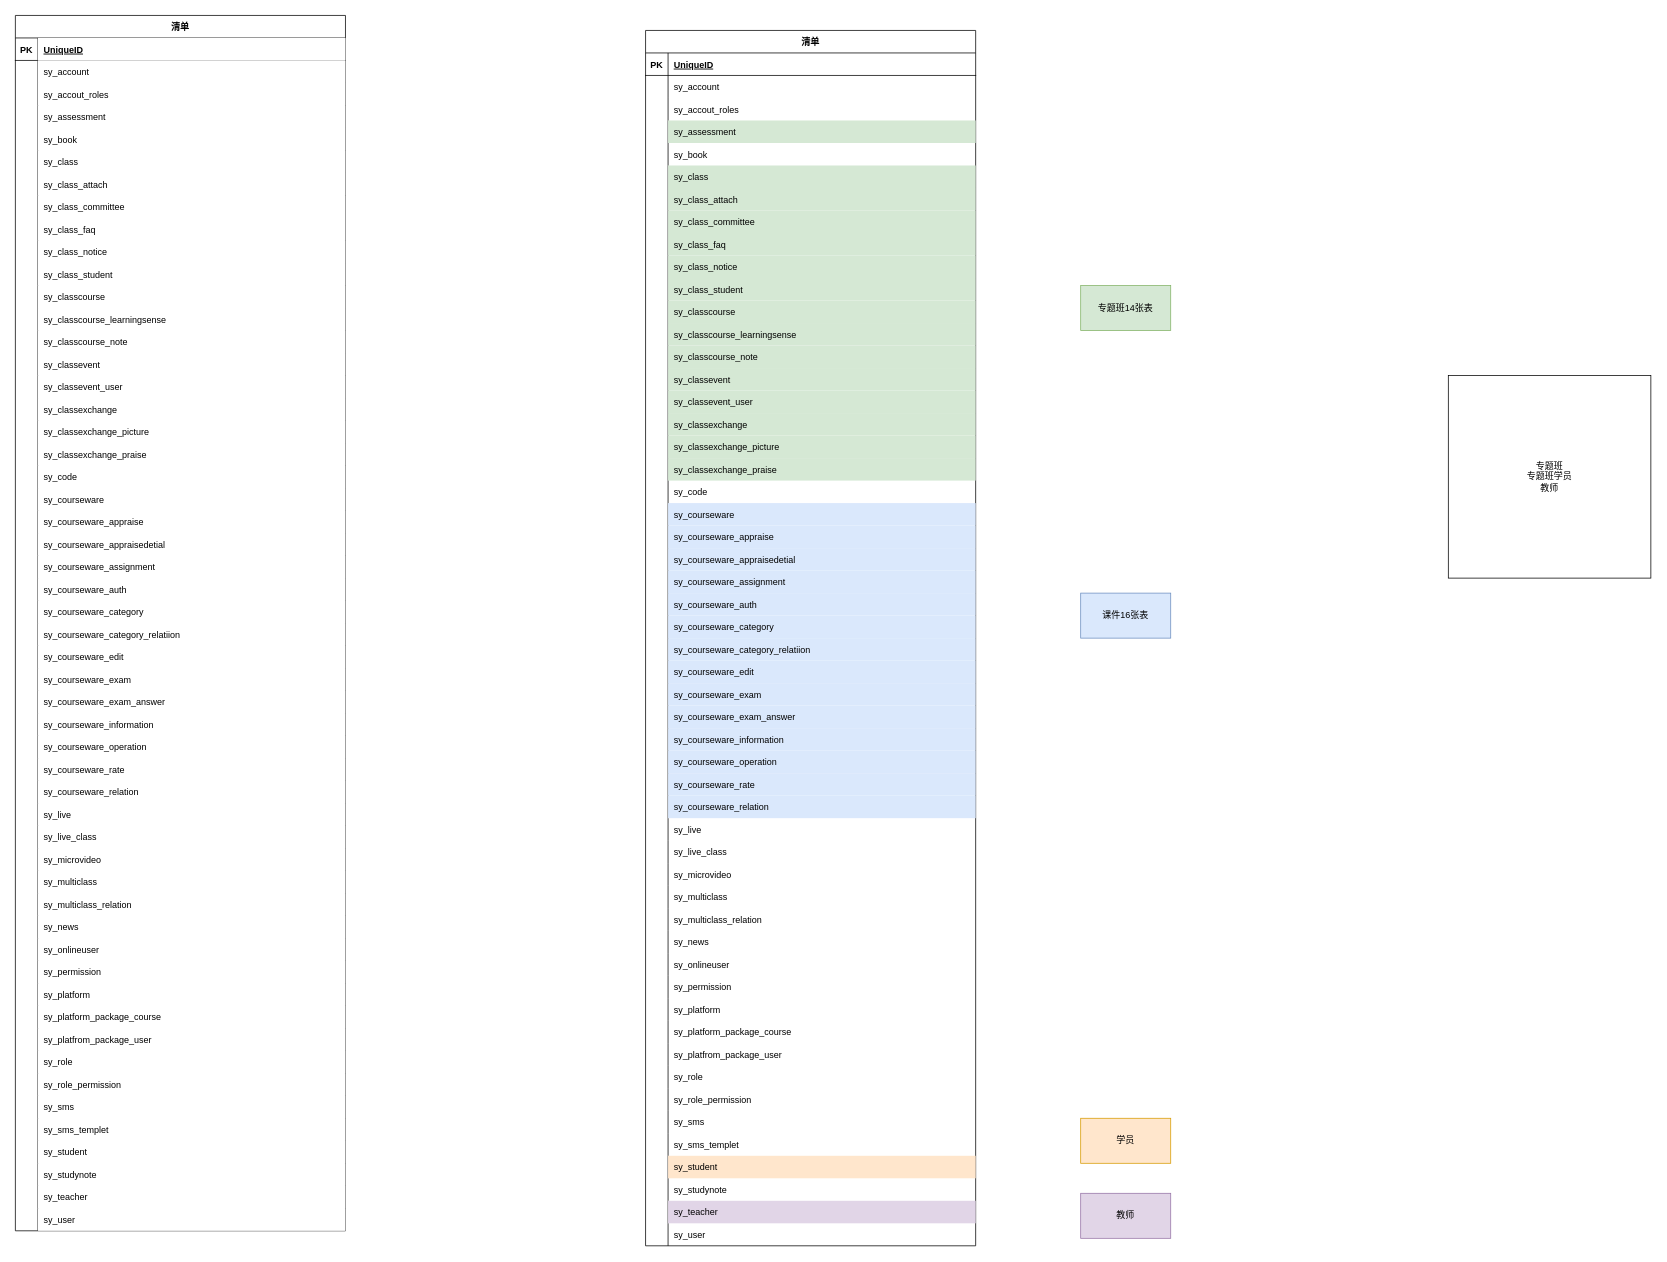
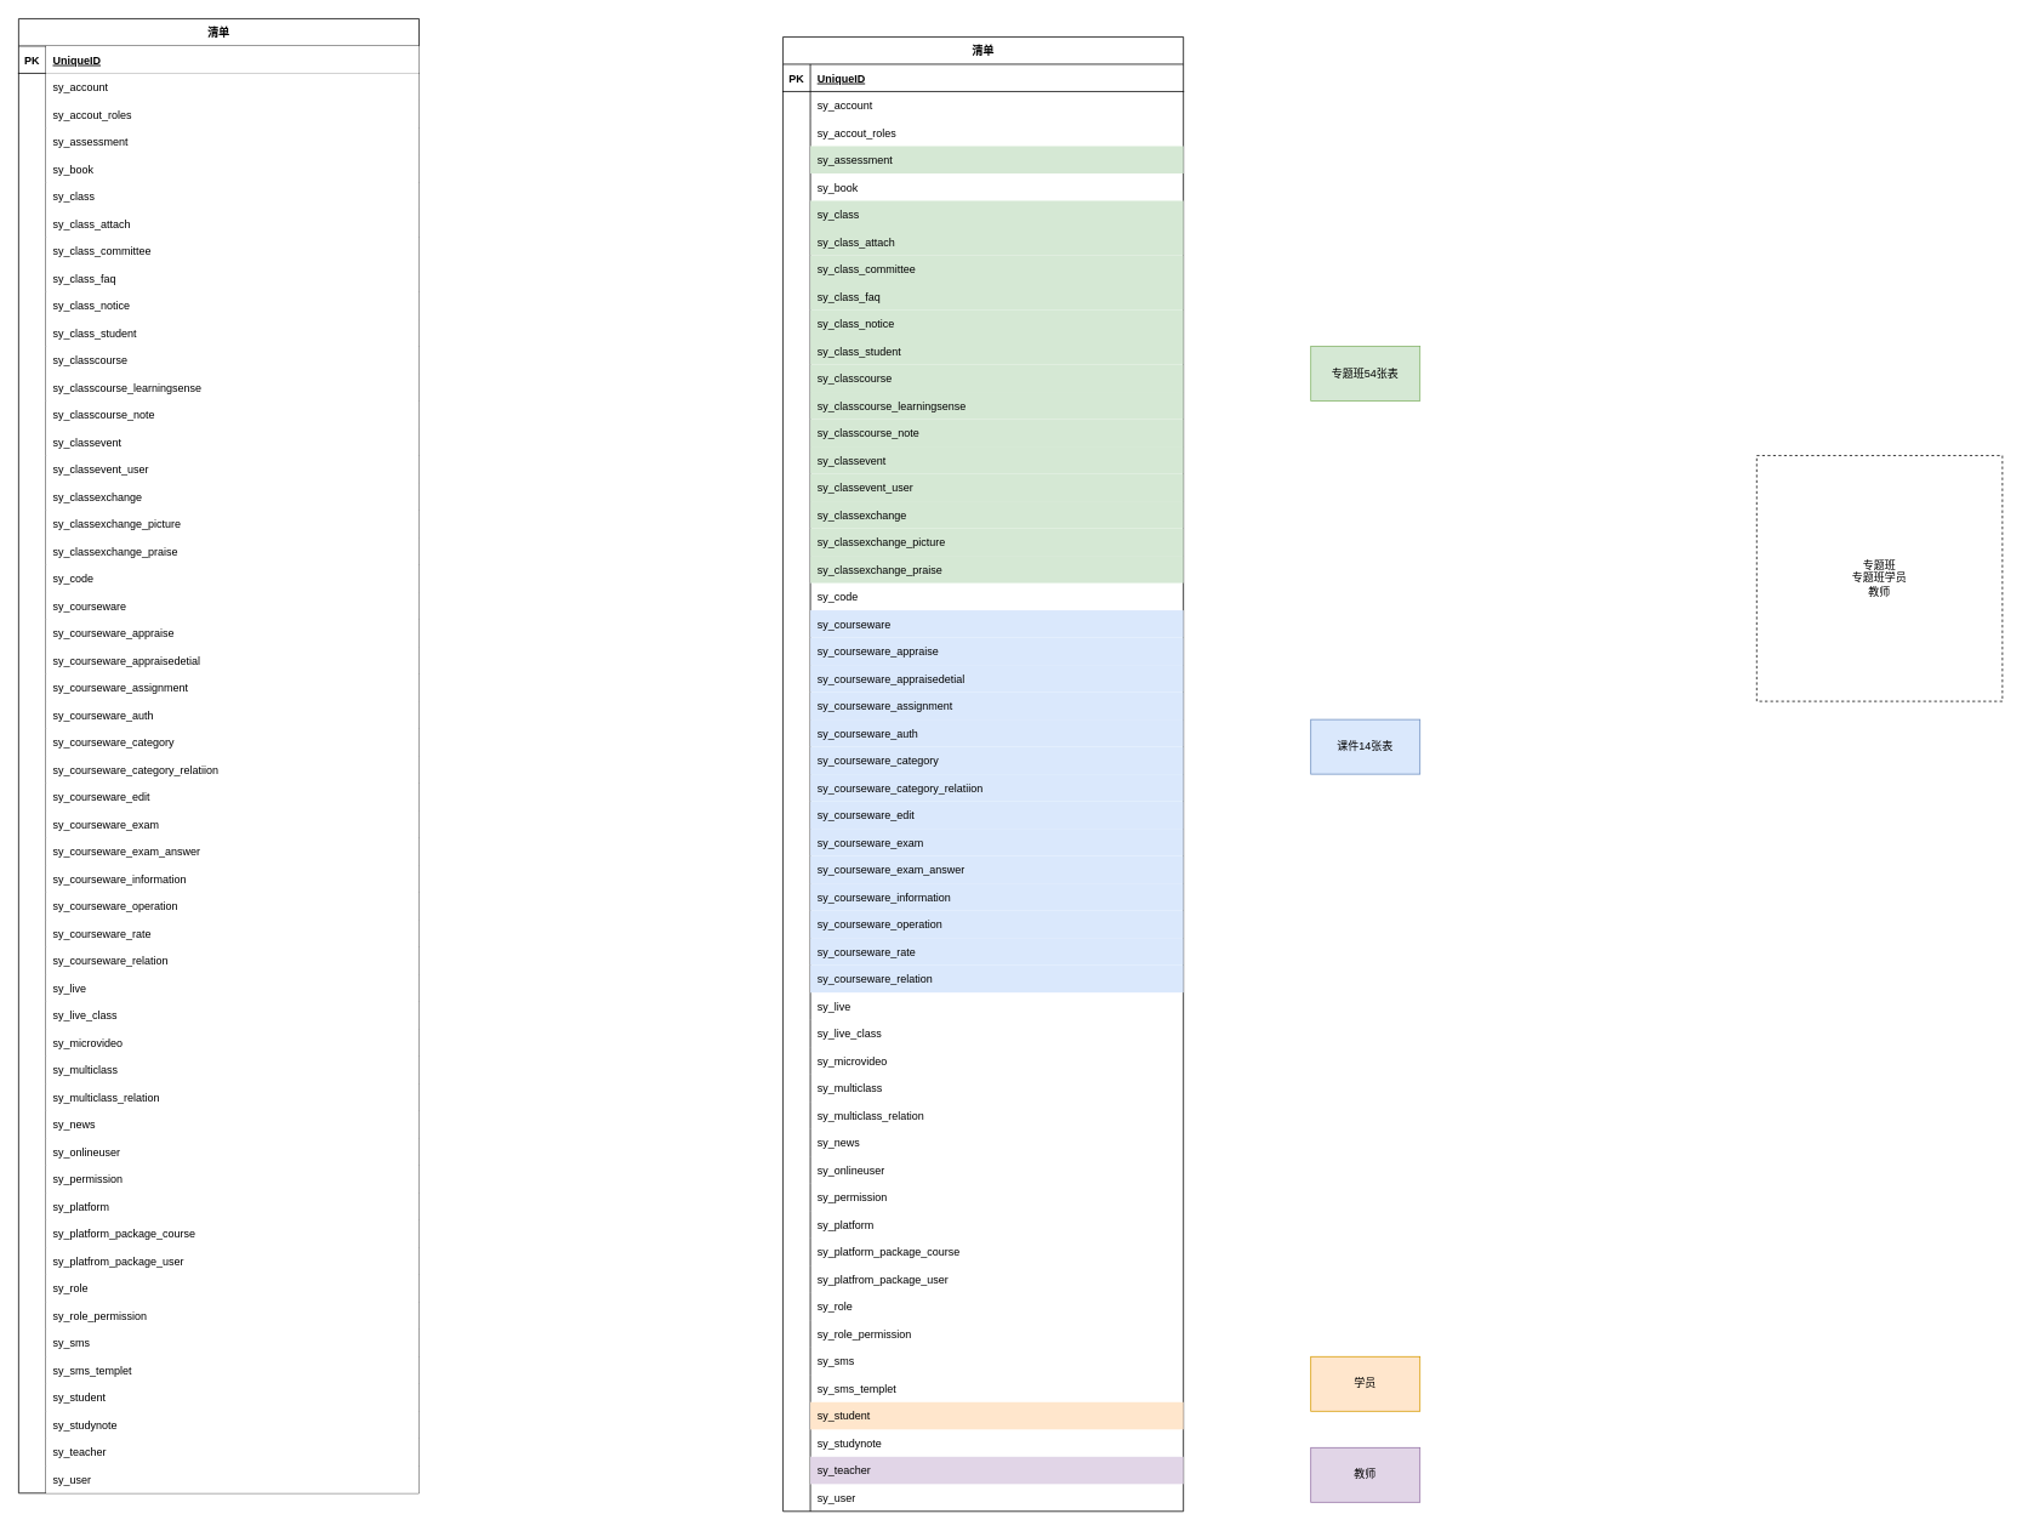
- <mxCell id="162" value="专题班14张表" style="rounded=0;whiteSpace=wrap;html=1;fillColor=#d5e8d4;strokeColor=#82b366;" parent="1" vertex="1"><mxGeometry x="1440" y="380" width="120" height="60" as="geometry" /></mxCell>
+ <mxCell id="162" value="专题班54张表" style="rounded=0;whiteSpace=wrap;html=1;fillColor=#d5e8d4;strokeColor=#82b366;" parent="1" vertex="1"><mxGeometry x="1440" y="380" width="120" height="60" as="geometry" /></mxCell>
- <mxCell id="164" value="专题班&lt;br&gt;专题班学员&lt;br&gt;教师" style="whiteSpace=wrap;html=1;aspect=fixed;" parent="1" vertex="1"><mxGeometry x="1930" y="500" width="270" height="270" as="geometry" /></mxCell>
+ <mxCell id="164" value="专题班&lt;br&gt;专题班学员&lt;br&gt;教师" style="whiteSpace=wrap;html=1;aspect=fixed;dashed=1;" parent="1" vertex="1"><mxGeometry x="1930" y="500" width="270" height="270" as="geometry" /></mxCell>
- <mxCell id="163" value="课件16张表" style="rounded=0;whiteSpace=wrap;html=1;fillColor=#dae8fc;strokeColor=#6c8ebf;" parent="1" vertex="1"><mxGeometry x="1440" y="790" width="120" height="60" as="geometry" /></mxCell>
+ <mxCell id="163" value="课件14张表" style="rounded=0;whiteSpace=wrap;html=1;fillColor=#dae8fc;strokeColor=#6c8ebf;" parent="1" vertex="1"><mxGeometry x="1440" y="790" width="120" height="60" as="geometry" /></mxCell>
